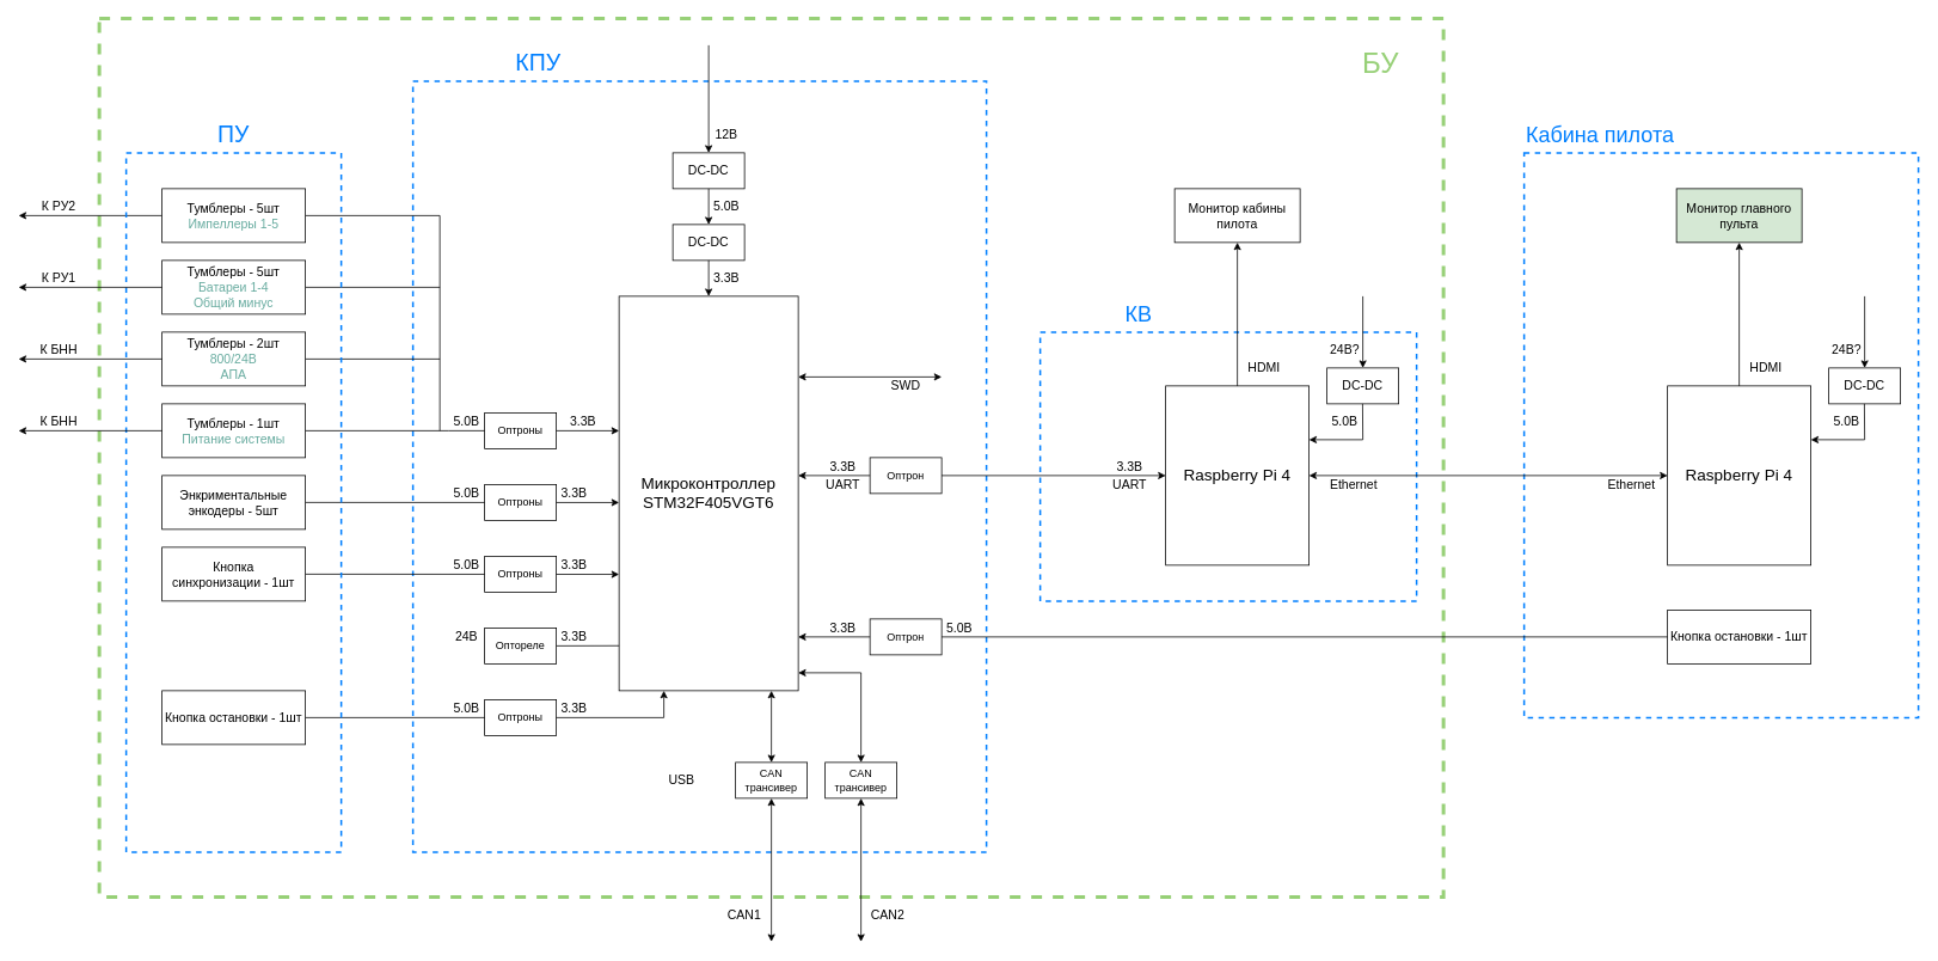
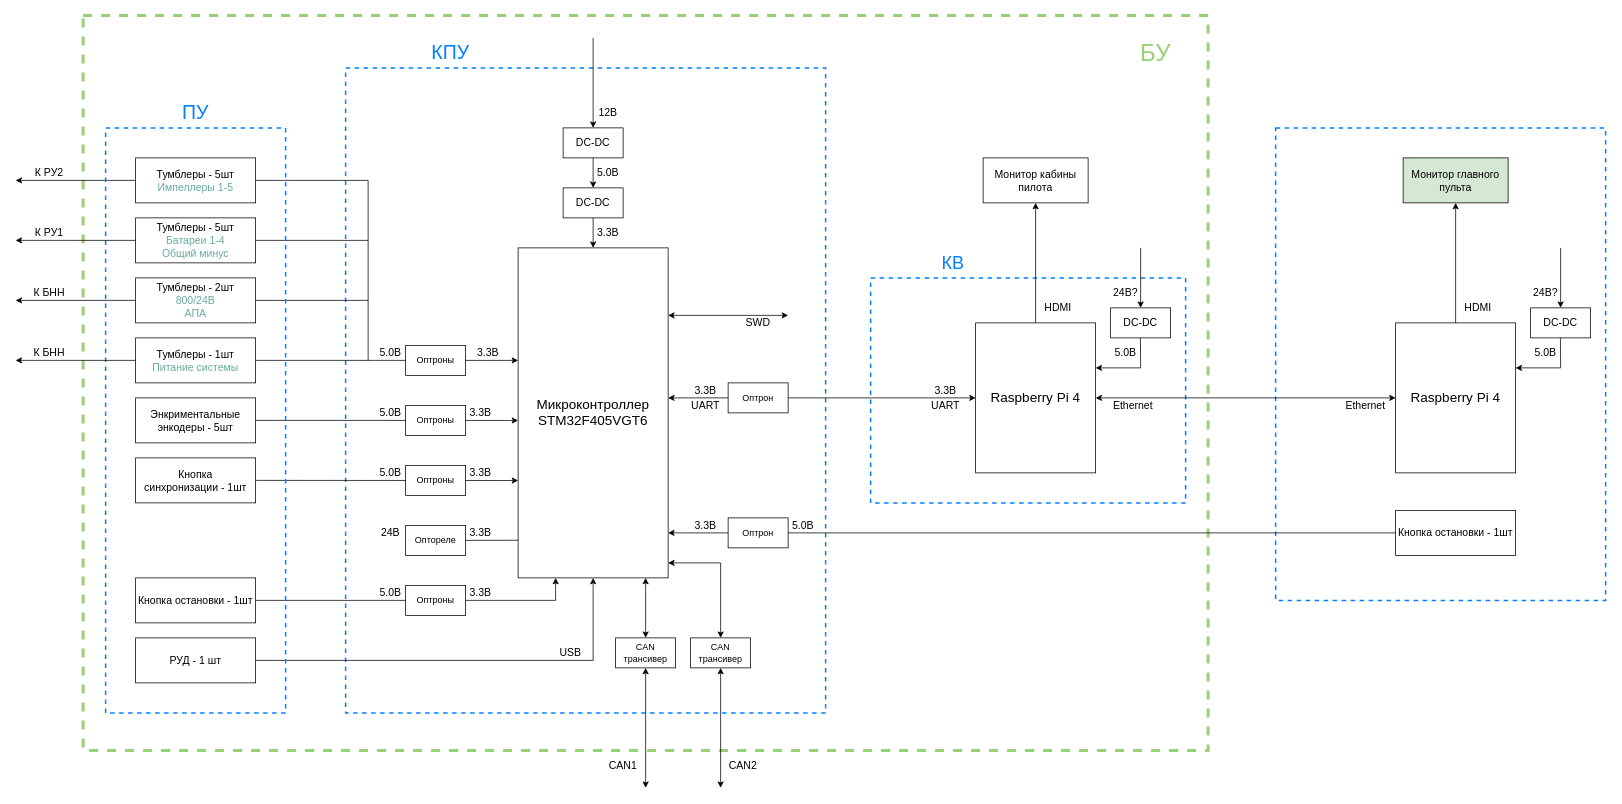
- <mxCell id="83" value="&lt;span style=&quot;font-size: 24px;&quot;&gt;Кабина пилота&lt;/span&gt;" style="text;html=1;strokeColor=none;fillColor=none;align=center;verticalAlign=middle;whiteSpace=wrap;rounded=0;fontSize=24;fontColor=#007FFF;fontStyle=0" vertex="1" parent="1"><mxGeometry x="1700" y="130" width="170" height="40" as="geometry" /></mxCell>
+ <mxCell id="45" value="&lt;div&gt;РУД - 1 шт&lt;/div&gt;" style="rounded=0;whiteSpace=wrap;html=1;fontSize=14;" vertex="1" parent="1"><mxGeometry x="180" y="850" width="160" height="60" as="geometry" /></mxCell>
+ <mxCell id="34" value="" style="endArrow=classic;html=1;rounded=0;entryX=0.5;entryY=1;entryDx=0;entryDy=0;exitX=1;exitY=0.5;exitDx=0;exitDy=0;" edge="1" parent="1" source="45" target="6"><mxGeometry width="50" height="50" relative="1" as="geometry"><mxPoint x="550" y="760" as="sourcePoint" /><mxPoint x="600" y="710" as="targetPoint" /><Array as="points"><mxPoint x="790" y="880" /></Array></mxGeometry></mxCell>
